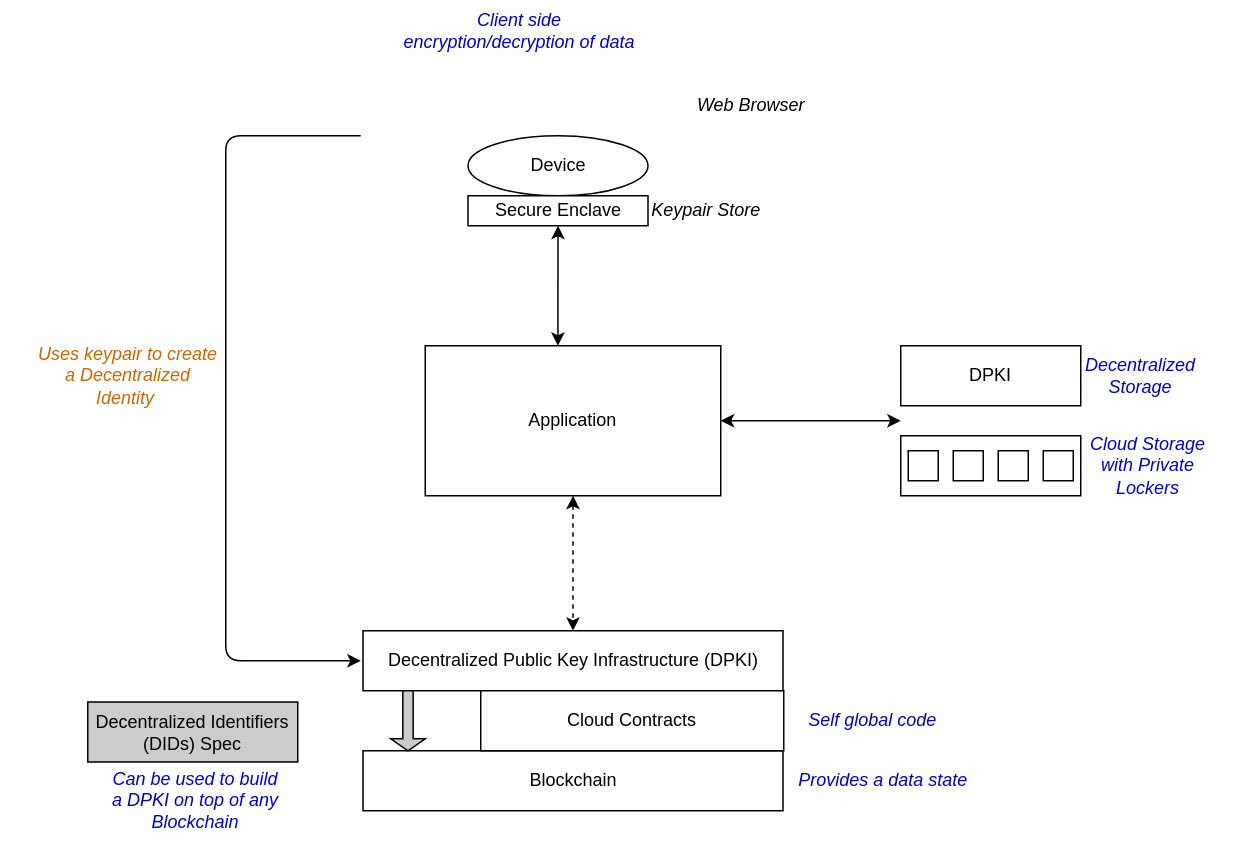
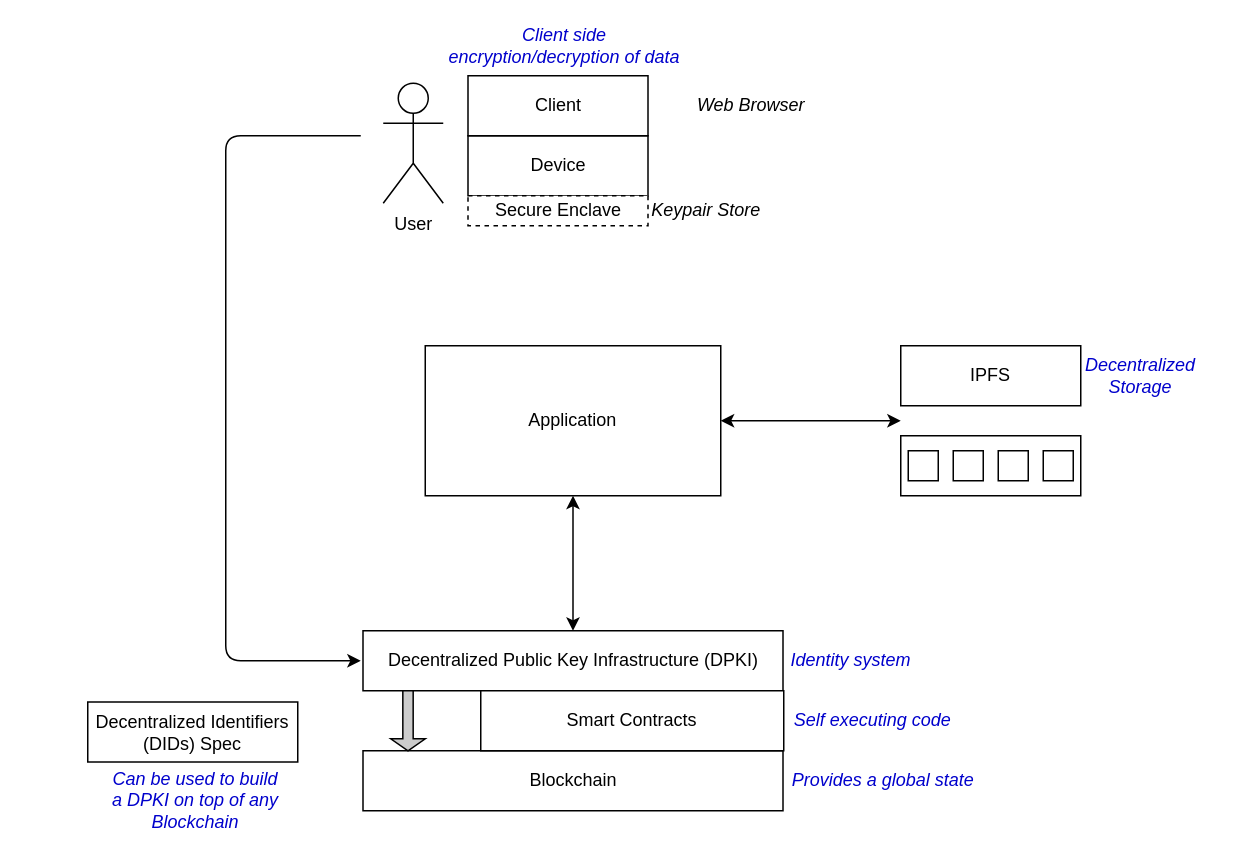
- <mxCell id="29" value="Client side encryption/decryption of data" style="text;html=1;strokeColor=none;fillColor=none;align=center;verticalAlign=middle;whiteSpace=wrap;rounded=0;fontColor=#0000CC;fontStyle=2" vertex="1" parent="1"><mxGeometry x="267" y="10" width="158" height="20" as="geometry" /></mxCell>
+ <mxCell id="29" value="Client side encryption/decryption of data" style="text;html=1;strokeColor=none;fillColor=none;align=center;verticalAlign=middle;whiteSpace=wrap;rounded=0;fontColor=#0000CC;fontStyle=2" vertex="1" parent="1"><mxGeometry x="297" y="20" width="158" height="20" as="geometry" /></mxCell>
+ <mxCell id="9" value="Client" style="rounded=0;whiteSpace=wrap;html=1;" vertex="1" parent="1"><mxGeometry x="311.5" y="50" width="120" height="40" as="geometry" /></mxCell>
+ <mxCell id="6" value="User" style="shape=umlActor;verticalLabelPosition=bottom;labelBackgroundColor=#ffffff;verticalAlign=top;html=1;outlineConnect=0;" vertex="1" parent="1"><mxGeometry x="255" y="55" width="40" height="80" as="geometry" /></mxCell>
- <mxCell id="7" value="Device" style="ellipse;whiteSpace=wrap;html=1;" vertex="1" parent="1"><mxGeometry x="311.5" y="90" width="120" height="40" as="geometry" /></mxCell>
+ <mxCell id="7" value="Device" style="rounded=0;whiteSpace=wrap;html=1;" vertex="1" parent="1"><mxGeometry x="311.5" y="90" width="120" height="40" as="geometry" /></mxCell>
- <mxCell id="8" value="Secure Enclave" style="rounded=0;whiteSpace=wrap;html=1;" vertex="1" parent="1"><mxGeometry x="311.5" y="130" width="120" height="20" as="geometry" /></mxCell>
+ <mxCell id="8" value="Secure Enclave" style="rounded=0;whiteSpace=wrap;html=1;dashed=1;" vertex="1" parent="1"><mxGeometry x="311.5" y="130" width="120" height="20" as="geometry" /></mxCell>
- <mxCell id="23" value="" style="endArrow=classic;startArrow=classic;html=1;entryX=0.5;entryY=1;entryDx=0;entryDy=0;exitX=0.449;exitY=0;exitDx=0;exitDy=0;exitPerimeter=0;" edge="1" parent="1" source="14" target="8"><mxGeometry width="50" height="50" relative="1" as="geometry"><mxPoint x="369" y="210" as="sourcePoint" /><mxPoint x="369" y="170" as="targetPoint" /></mxGeometry></mxCell>
- <mxCell id="28" value="Uses keypair to create a Decentralized Identity&amp;nbsp;" style="text;html=1;strokeColor=none;fillColor=none;align=center;verticalAlign=middle;whiteSpace=wrap;rounded=0;fontColor=#CC6600;fontStyle=2" vertex="1" parent="1"><mxGeometry x="20" y="235" width="130" height="30" as="geometry" /></mxCell>
- <mxCell id="15" value="DPKI" style="rounded=0;whiteSpace=wrap;html=1;" vertex="1" parent="1"><mxGeometry x="600" y="230" width="120" height="40" as="geometry" /></mxCell>
+ <mxCell id="15" value="IPFS" style="rounded=0;whiteSpace=wrap;html=1;" vertex="1" parent="1"><mxGeometry x="600" y="230" width="120" height="40" as="geometry" /></mxCell>
- <mxCell id="22" value="Cloud Storage with Private Lockers" style="text;html=1;strokeColor=none;fillColor=none;align=center;verticalAlign=middle;whiteSpace=wrap;rounded=0;fontStyle=2;fontColor=#0000CC;" vertex="1" parent="1"><mxGeometry x="720" y="300" width="90" height="20" as="geometry" /></mxCell>
- <mxCell id="12" style="edgeStyle=orthogonalEdgeStyle;rounded=0;orthogonalLoop=1;jettySize=auto;html=1;entryX=0.5;entryY=0;entryDx=0;entryDy=0;verticalAlign=middle;horizontal=1;startArrow=classic;startFill=1;dashed=1;" edge="1" parent="1" source="14" target="4"><mxGeometry relative="1" as="geometry" /></mxCell>
+ <mxCell id="12" style="edgeStyle=orthogonalEdgeStyle;rounded=0;orthogonalLoop=1;jettySize=auto;html=1;entryX=0.5;entryY=0;entryDx=0;entryDy=0;verticalAlign=middle;horizontal=1;startArrow=classic;startFill=1;" edge="1" parent="1" source="14" target="4"><mxGeometry relative="1" as="geometry" /></mxCell>
+ <mxCell id="26" value="Identity system" style="text;html=1;strokeColor=none;fillColor=none;align=center;verticalAlign=middle;whiteSpace=wrap;rounded=0;fontColor=#0000CC;fontStyle=2" vertex="1" parent="1"><mxGeometry x="522" y="430" width="90" height="20" as="geometry" /></mxCell>
- <mxCell id="30" value="Cloud Contracts" style="rounded=0;whiteSpace=wrap;html=1;perimeterSpacing=0;strokeWidth=1;" vertex="1" parent="1"><mxGeometry x="320" y="460" width="202" height="40" as="geometry" /></mxCell>
+ <mxCell id="30" value="Smart Contracts" style="rounded=0;whiteSpace=wrap;html=1;perimeterSpacing=0;strokeWidth=1;" vertex="1" parent="1"><mxGeometry x="320" y="460" width="202" height="40" as="geometry" /></mxCell>
- <mxCell id="31" value="Self global code" style="text;html=1;strokeColor=none;fillColor=none;align=center;verticalAlign=middle;whiteSpace=wrap;rounded=0;fontColor=#0000CC;fontStyle=2" vertex="1" parent="1"><mxGeometry x="528" y="470" width="107" height="20" as="geometry" /></mxCell>
+ <mxCell id="31" value="Self executing code" style="text;html=1;strokeColor=none;fillColor=none;align=center;verticalAlign=middle;whiteSpace=wrap;rounded=0;fontColor=#0000CC;fontStyle=2" vertex="1" parent="1"><mxGeometry x="528" y="470" width="107" height="20" as="geometry" /></mxCell>
- <mxCell id="2" value="Decentralized Identifiers (DIDs) Spec" style="rounded=0;whiteSpace=wrap;html=1;fillColor=#cccccc;" vertex="1" parent="1"><mxGeometry x="58" y="467.5" width="140" height="40" as="geometry" /></mxCell>
+ <mxCell id="2" value="Decentralized Identifiers (DIDs) Spec" style="rounded=0;whiteSpace=wrap;html=1;" vertex="1" parent="1"><mxGeometry x="58" y="467.5" width="140" height="40" as="geometry" /></mxCell>
- <mxCell id="27" value="Provides a data state" style="text;html=1;strokeColor=none;fillColor=none;align=center;verticalAlign=middle;whiteSpace=wrap;rounded=0;fontColor=#0000CC;fontStyle=2" vertex="1" parent="1"><mxGeometry x="523" y="510" width="131" height="20" as="geometry" /></mxCell>
+ <mxCell id="27" value="Provides a global state" style="text;html=1;strokeColor=none;fillColor=none;align=center;verticalAlign=middle;whiteSpace=wrap;rounded=0;fontColor=#0000CC;fontStyle=2" vertex="1" parent="1"><mxGeometry x="523" y="510" width="131" height="20" as="geometry" /></mxCell>
